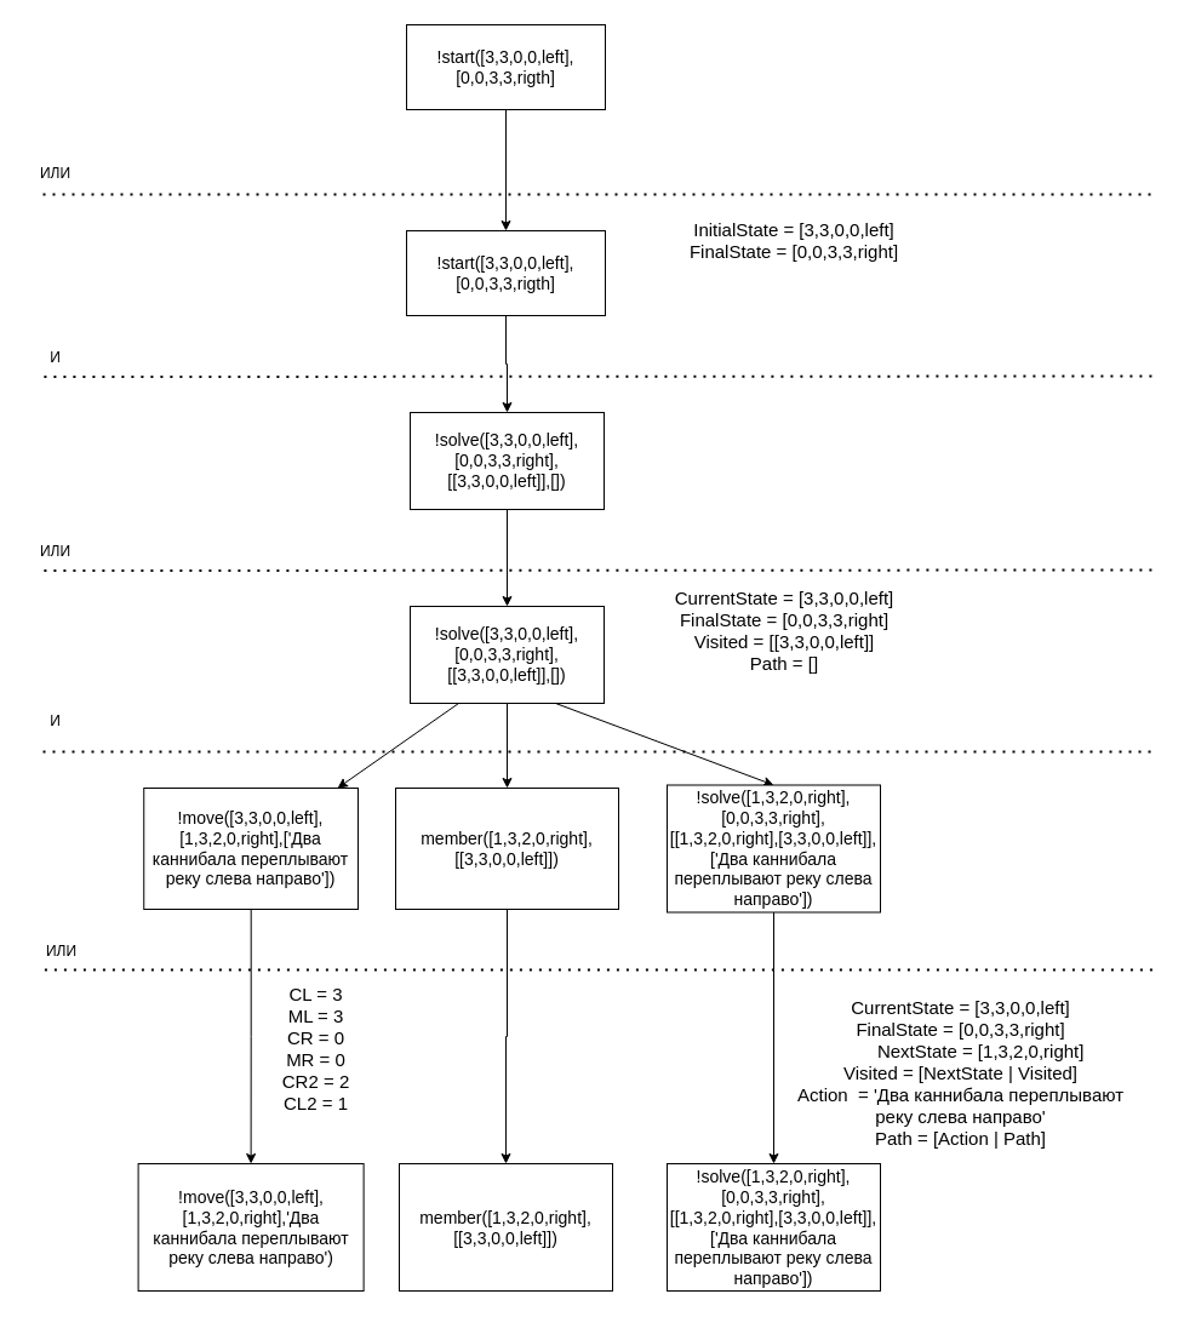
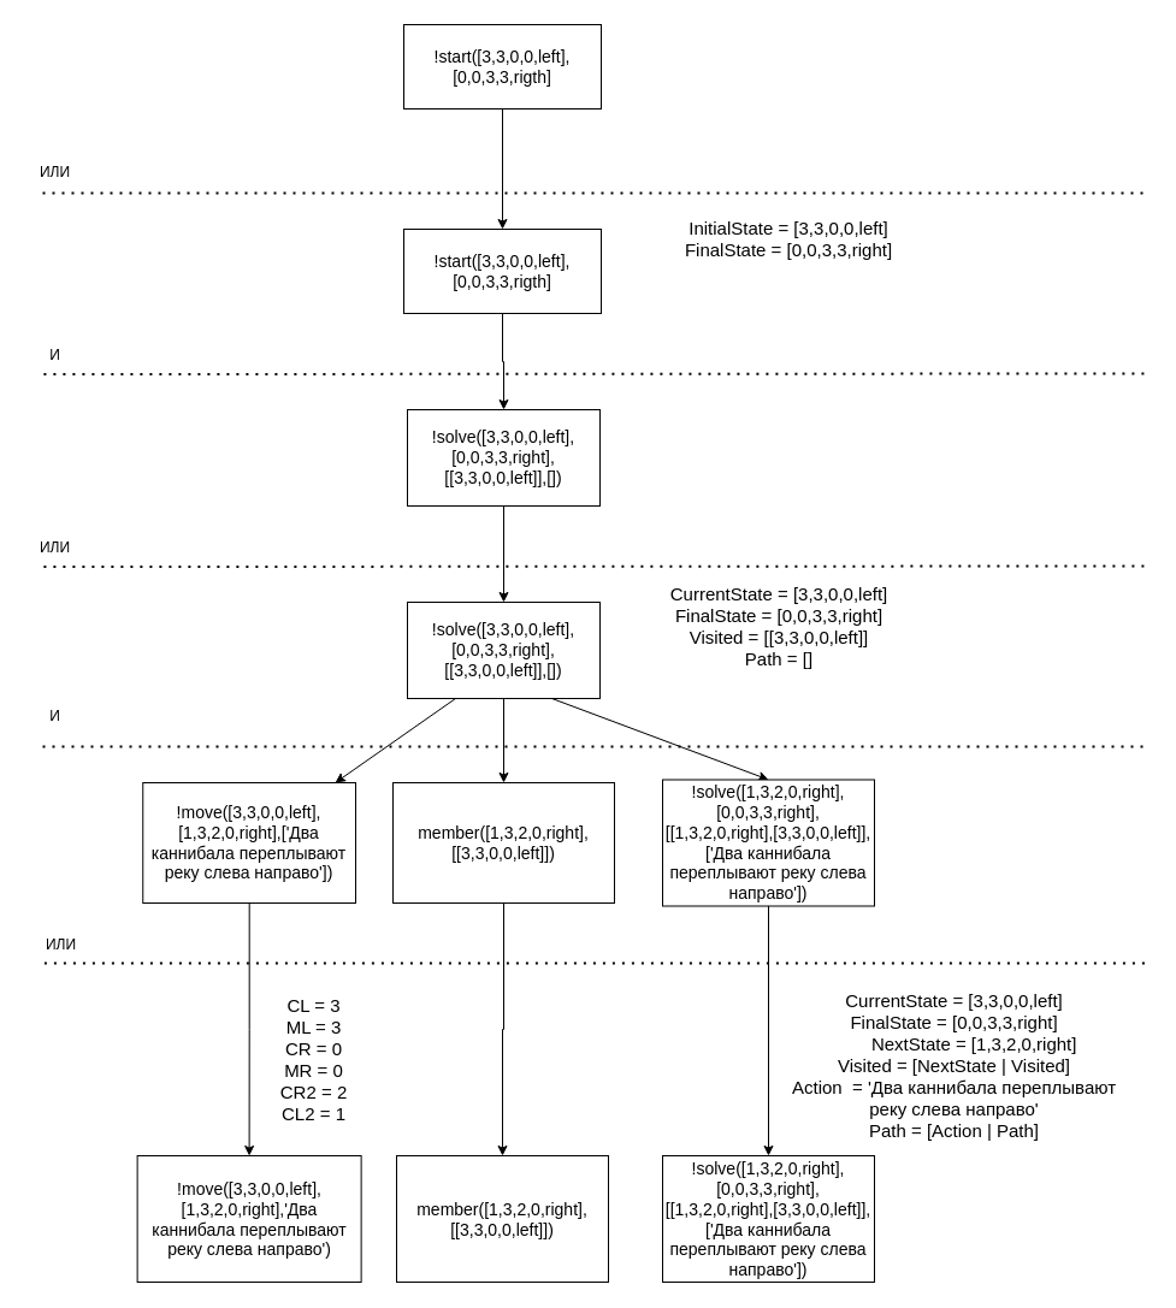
- <mxCell id="34" value="&lt;font style=&quot;font-size: 15px;&quot;&gt;CL = 3&lt;br&gt;ML = 3&lt;br&gt;CR = 0&lt;br&gt;MR = 0&lt;br&gt;CR2 = 2&lt;br&gt;CL2 = 1&lt;/font&gt;" style="text;html=1;align=center;verticalAlign=middle;resizable=0;points=[];autosize=1;strokeColor=none;fillColor=none;" vertex="1" parent="1"><mxGeometry x="219.62" y="805" width="80" height="120" as="geometry" /></mxCell>
+ <mxCell id="34" value="&lt;font style=&quot;font-size: 15px;&quot;&gt;CL = 3&lt;br&gt;ML = 3&lt;br&gt;CR = 0&lt;br&gt;MR = 0&lt;br&gt;CR2 = 2&lt;br&gt;CL2 = 1&lt;/font&gt;" style="text;html=1;align=center;verticalAlign=middle;resizable=0;points=[];autosize=1;strokeColor=none;fillColor=none;" vertex="1" parent="1"><mxGeometry x="219.62" y="820" width="80" height="120" as="geometry" /></mxCell>
